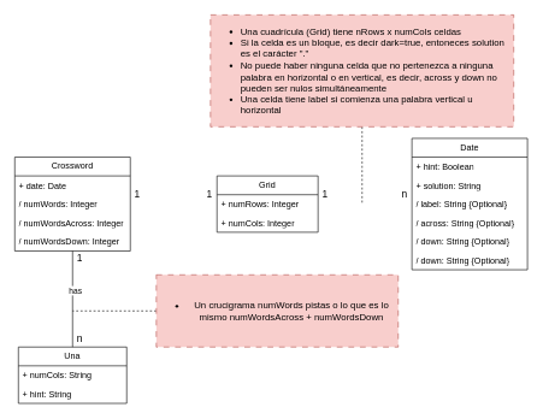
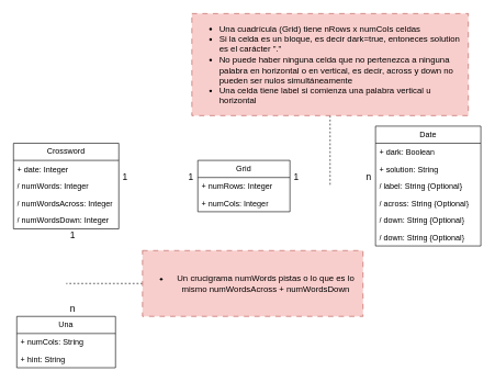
- <mxCell id="10" value="+ hint: Boolean" style="text;strokeColor=none;fillColor=none;align=left;verticalAlign=top;spacingLeft=4;spacingRight=4;overflow=hidden;rotatable=0;points=[[0,0.5],[1,0.5]];portConstraint=eastwest;whiteSpace=wrap;html=1;" vertex="1" parent="9"><mxGeometry y="26" width="160" height="26" as="geometry" /></mxCell>
+ <mxCell id="10" value="+ dark: Boolean" style="text;strokeColor=none;fillColor=none;align=left;verticalAlign=top;spacingLeft=4;spacingRight=4;overflow=hidden;rotatable=0;points=[[0,0.5],[1,0.5]];portConstraint=eastwest;whiteSpace=wrap;html=1;" vertex="1" parent="9"><mxGeometry y="26" width="160" height="26" as="geometry" /></mxCell>
- <mxCell id="5" value="+ date: Date" style="text;strokeColor=none;fillColor=none;align=left;verticalAlign=top;spacingLeft=4;spacingRight=4;overflow=hidden;rotatable=0;points=[[0,0.5],[1,0.5]];portConstraint=eastwest;whiteSpace=wrap;html=1;" vertex="1" parent="4"><mxGeometry y="26" width="160" height="26" as="geometry" /></mxCell>
+ <mxCell id="5" value="+ date: Integer" style="text;strokeColor=none;fillColor=none;align=left;verticalAlign=top;spacingLeft=4;spacingRight=4;overflow=hidden;rotatable=0;points=[[0,0.5],[1,0.5]];portConstraint=eastwest;whiteSpace=wrap;html=1;" vertex="1" parent="4"><mxGeometry y="26" width="160" height="26" as="geometry" /></mxCell>
- <mxCell id="2" style="edgeStyle=orthogonalEdgeStyle;rounded=0;orthogonalLoop=1;jettySize=auto;html=1;entryX=0.5;entryY=0;entryDx=0;entryDy=0;endArrow=none;endFill=0;" edge="1" parent="1" source="4" target="16"><mxGeometry relative="1" as="geometry" /></mxCell>
- <mxCell id="3" value="has" style="edgeLabel;html=1;align=center;verticalAlign=middle;resizable=0;points=[];" vertex="1" connectable="0" parent="2"><mxGeometry x="-0.192" y="3" relative="1" as="geometry"><mxPoint as="offset" /></mxGeometry></mxCell>
